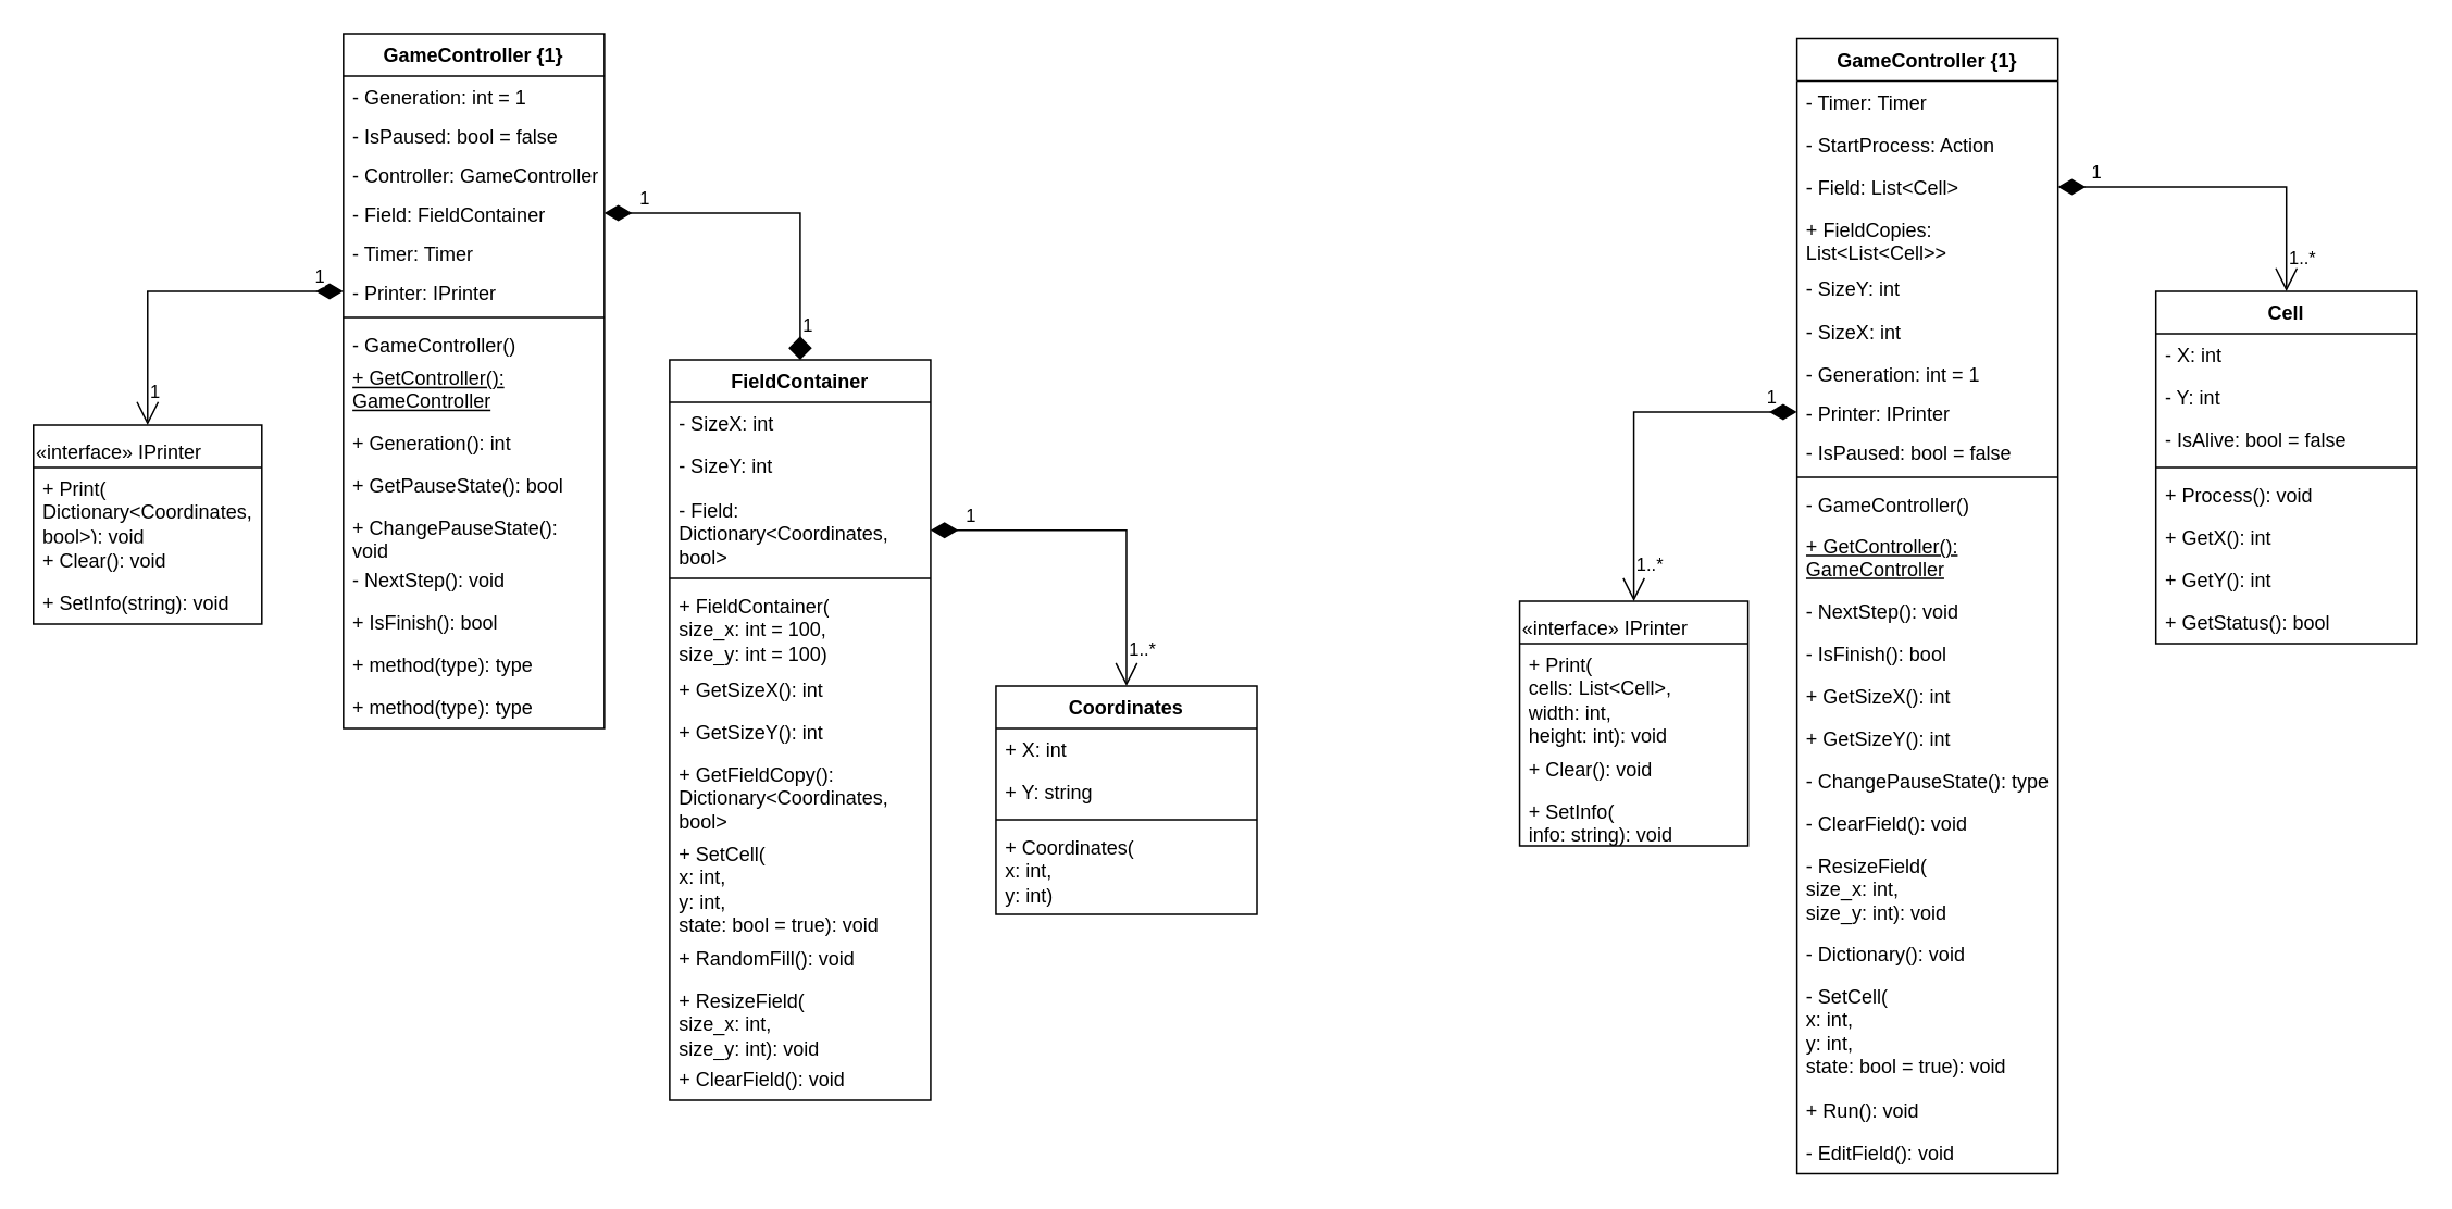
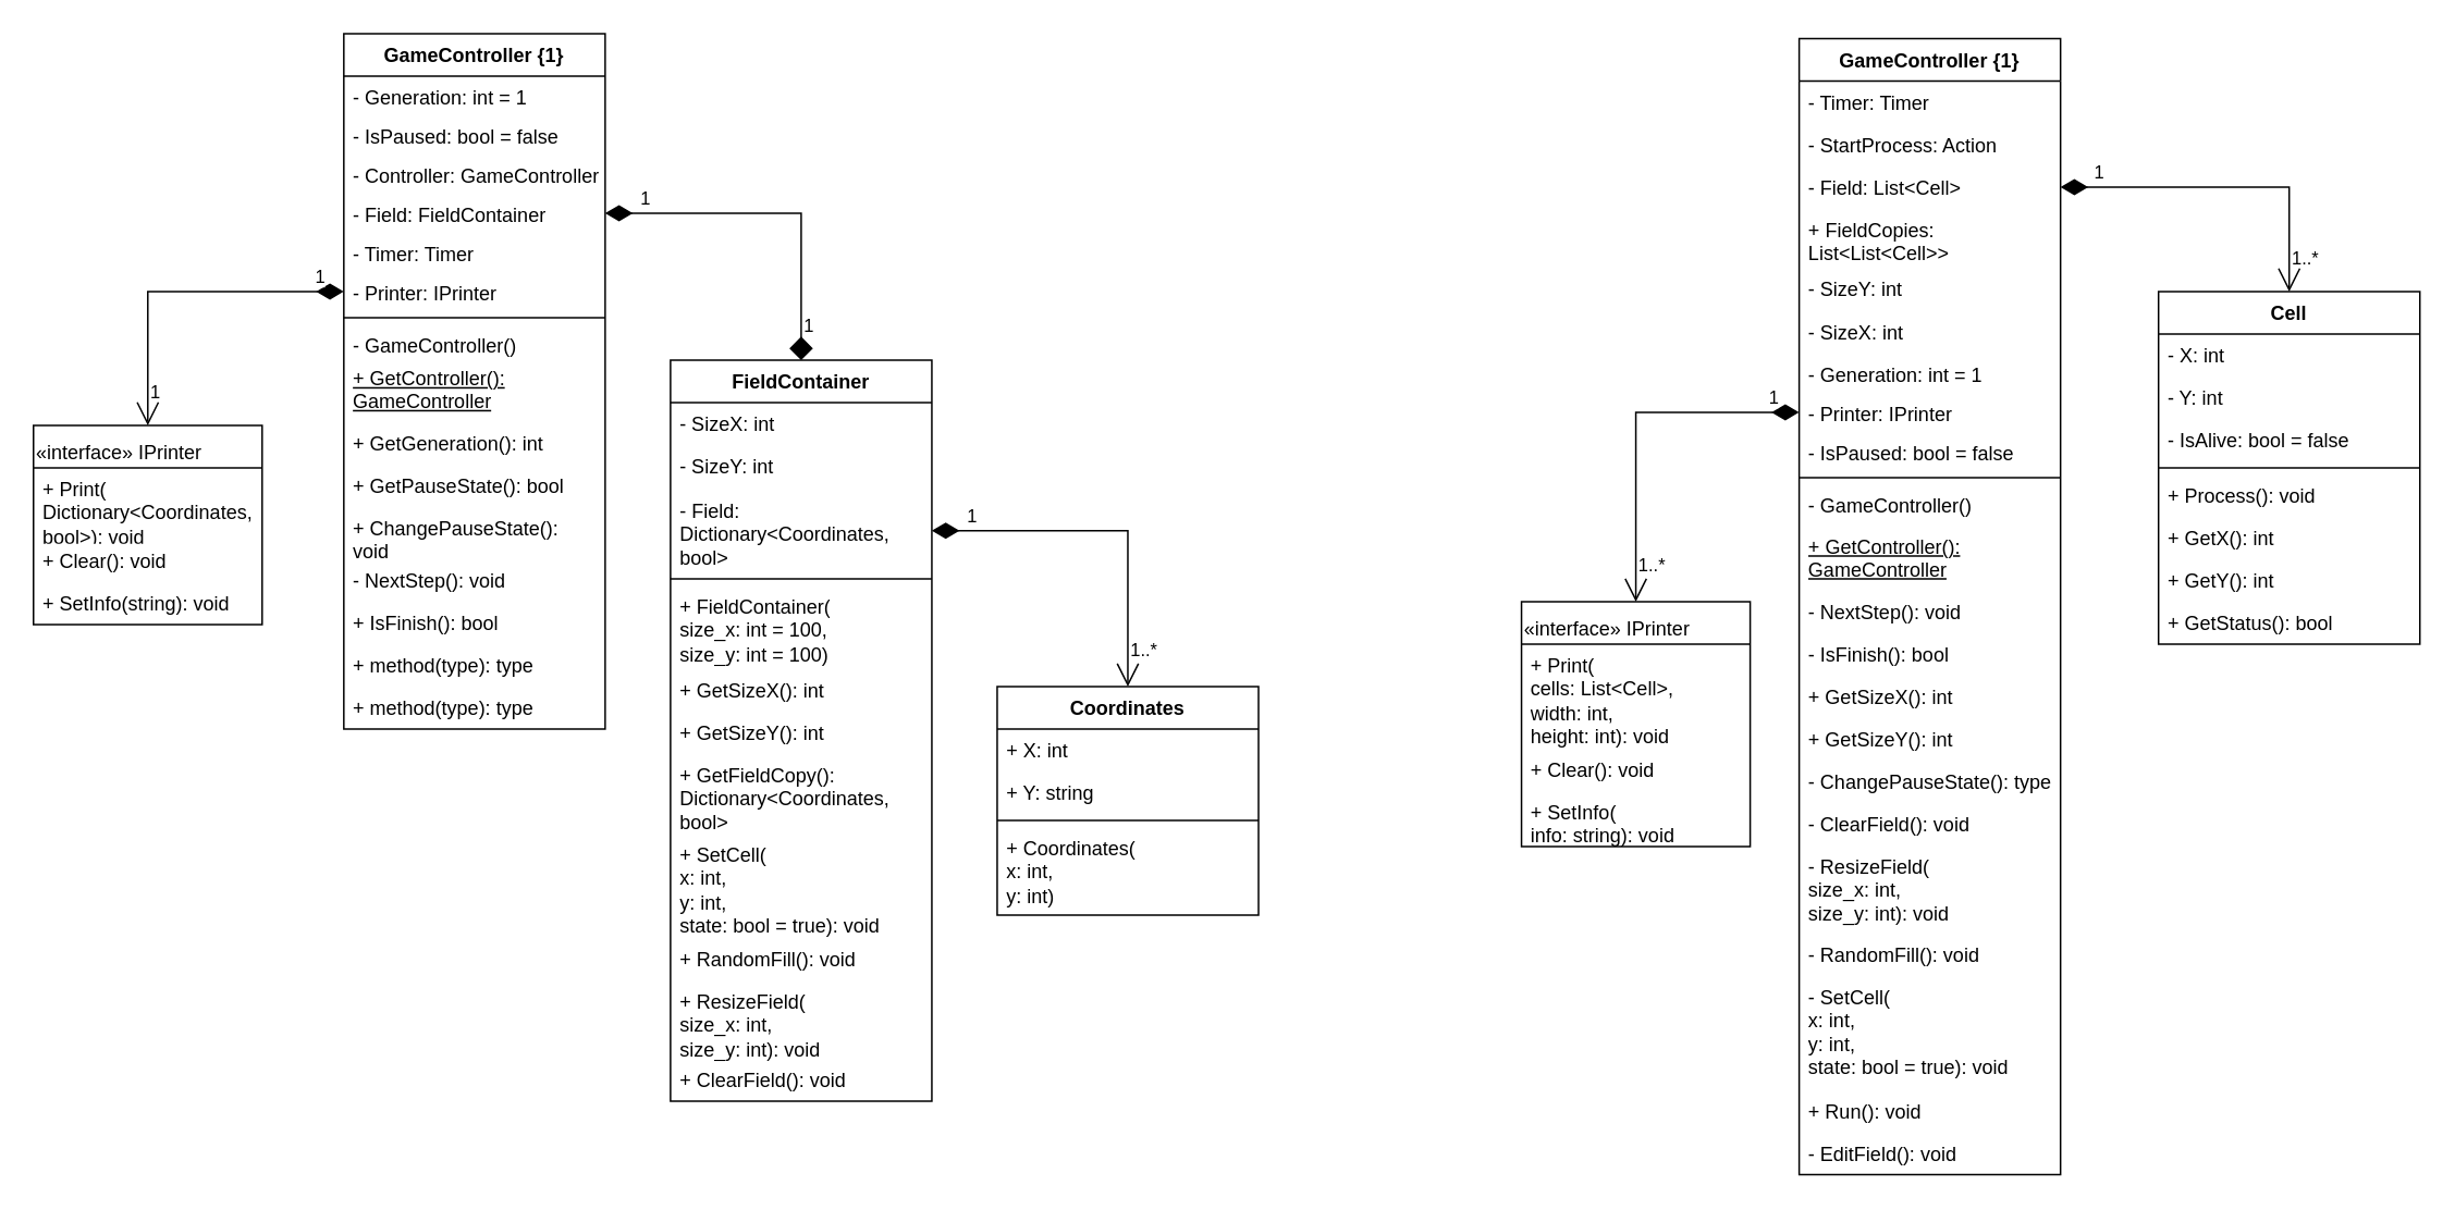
- <mxCell id="12" value="+ Generation(): int" style="text;strokeColor=none;fillColor=none;align=left;verticalAlign=top;spacingLeft=4;spacingRight=4;overflow=hidden;rotatable=0;points=[[0,0.5],[1,0.5]];portConstraint=eastwest;" vertex="1" parent="2"><mxGeometry y="238" width="160" height="26" as="geometry" /></mxCell>
+ <mxCell id="12" value="+ GetGeneration(): int" style="text;strokeColor=none;fillColor=none;align=left;verticalAlign=top;spacingLeft=4;spacingRight=4;overflow=hidden;rotatable=0;points=[[0,0.5],[1,0.5]];portConstraint=eastwest;" vertex="1" parent="2"><mxGeometry y="238" width="160" height="26" as="geometry" /></mxCell>
- <mxCell id="76" value="- Dictionary(): void" style="text;strokeColor=none;fillColor=none;align=left;verticalAlign=top;spacingLeft=4;spacingRight=4;overflow=hidden;rotatable=0;points=[[0,0.5],[1,0.5]];portConstraint=eastwest;" vertex="1" parent="56"><mxGeometry y="548" width="160" height="26" as="geometry" /></mxCell>
+ <mxCell id="76" value="- RandomFill(): void" style="text;strokeColor=none;fillColor=none;align=left;verticalAlign=top;spacingLeft=4;spacingRight=4;overflow=hidden;rotatable=0;points=[[0,0.5],[1,0.5]];portConstraint=eastwest;" vertex="1" parent="56"><mxGeometry y="548" width="160" height="26" as="geometry" /></mxCell>
